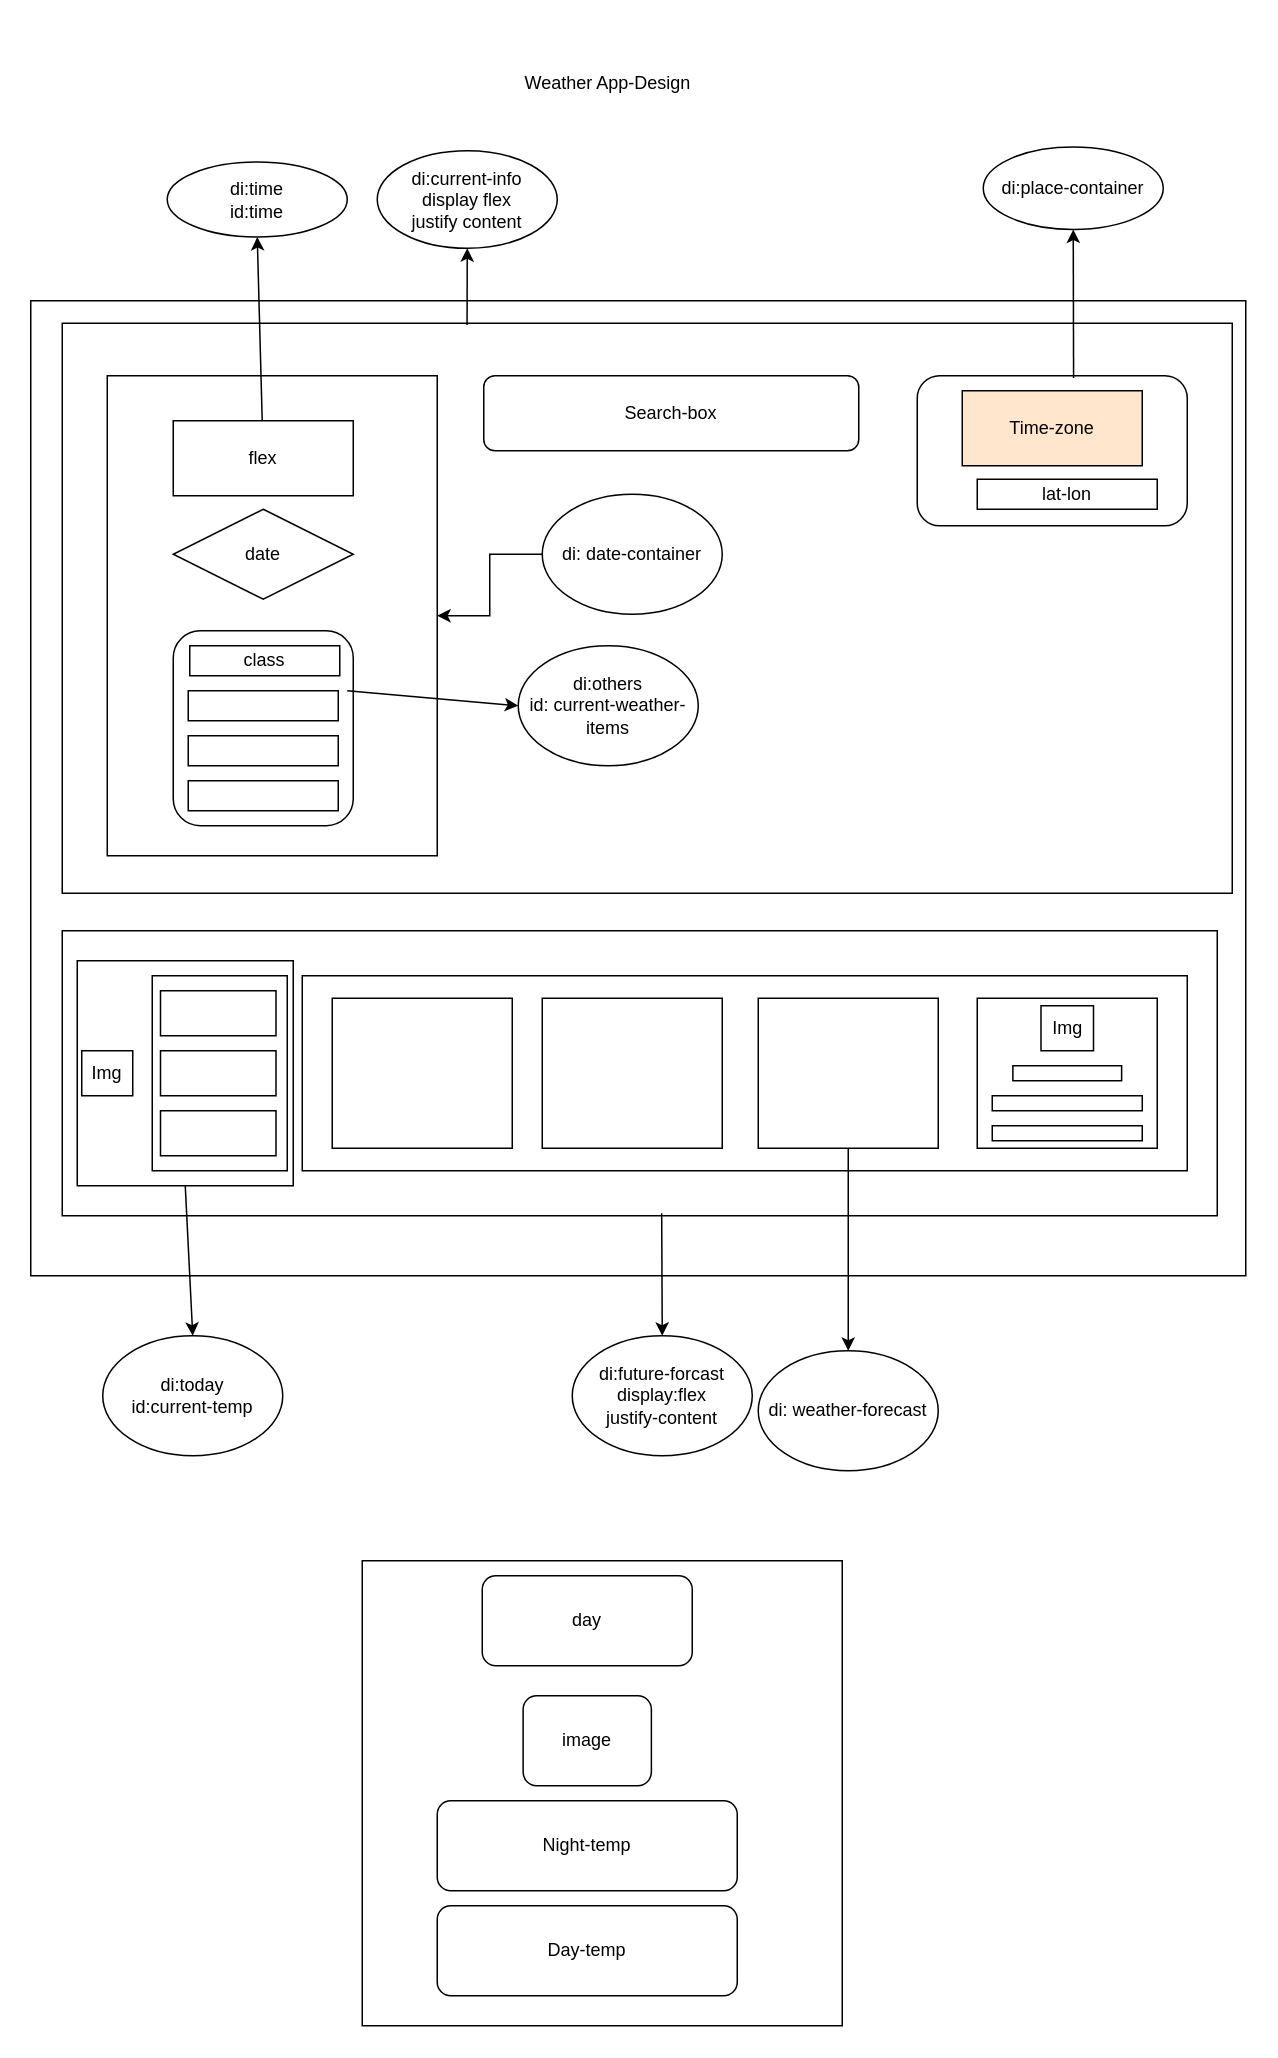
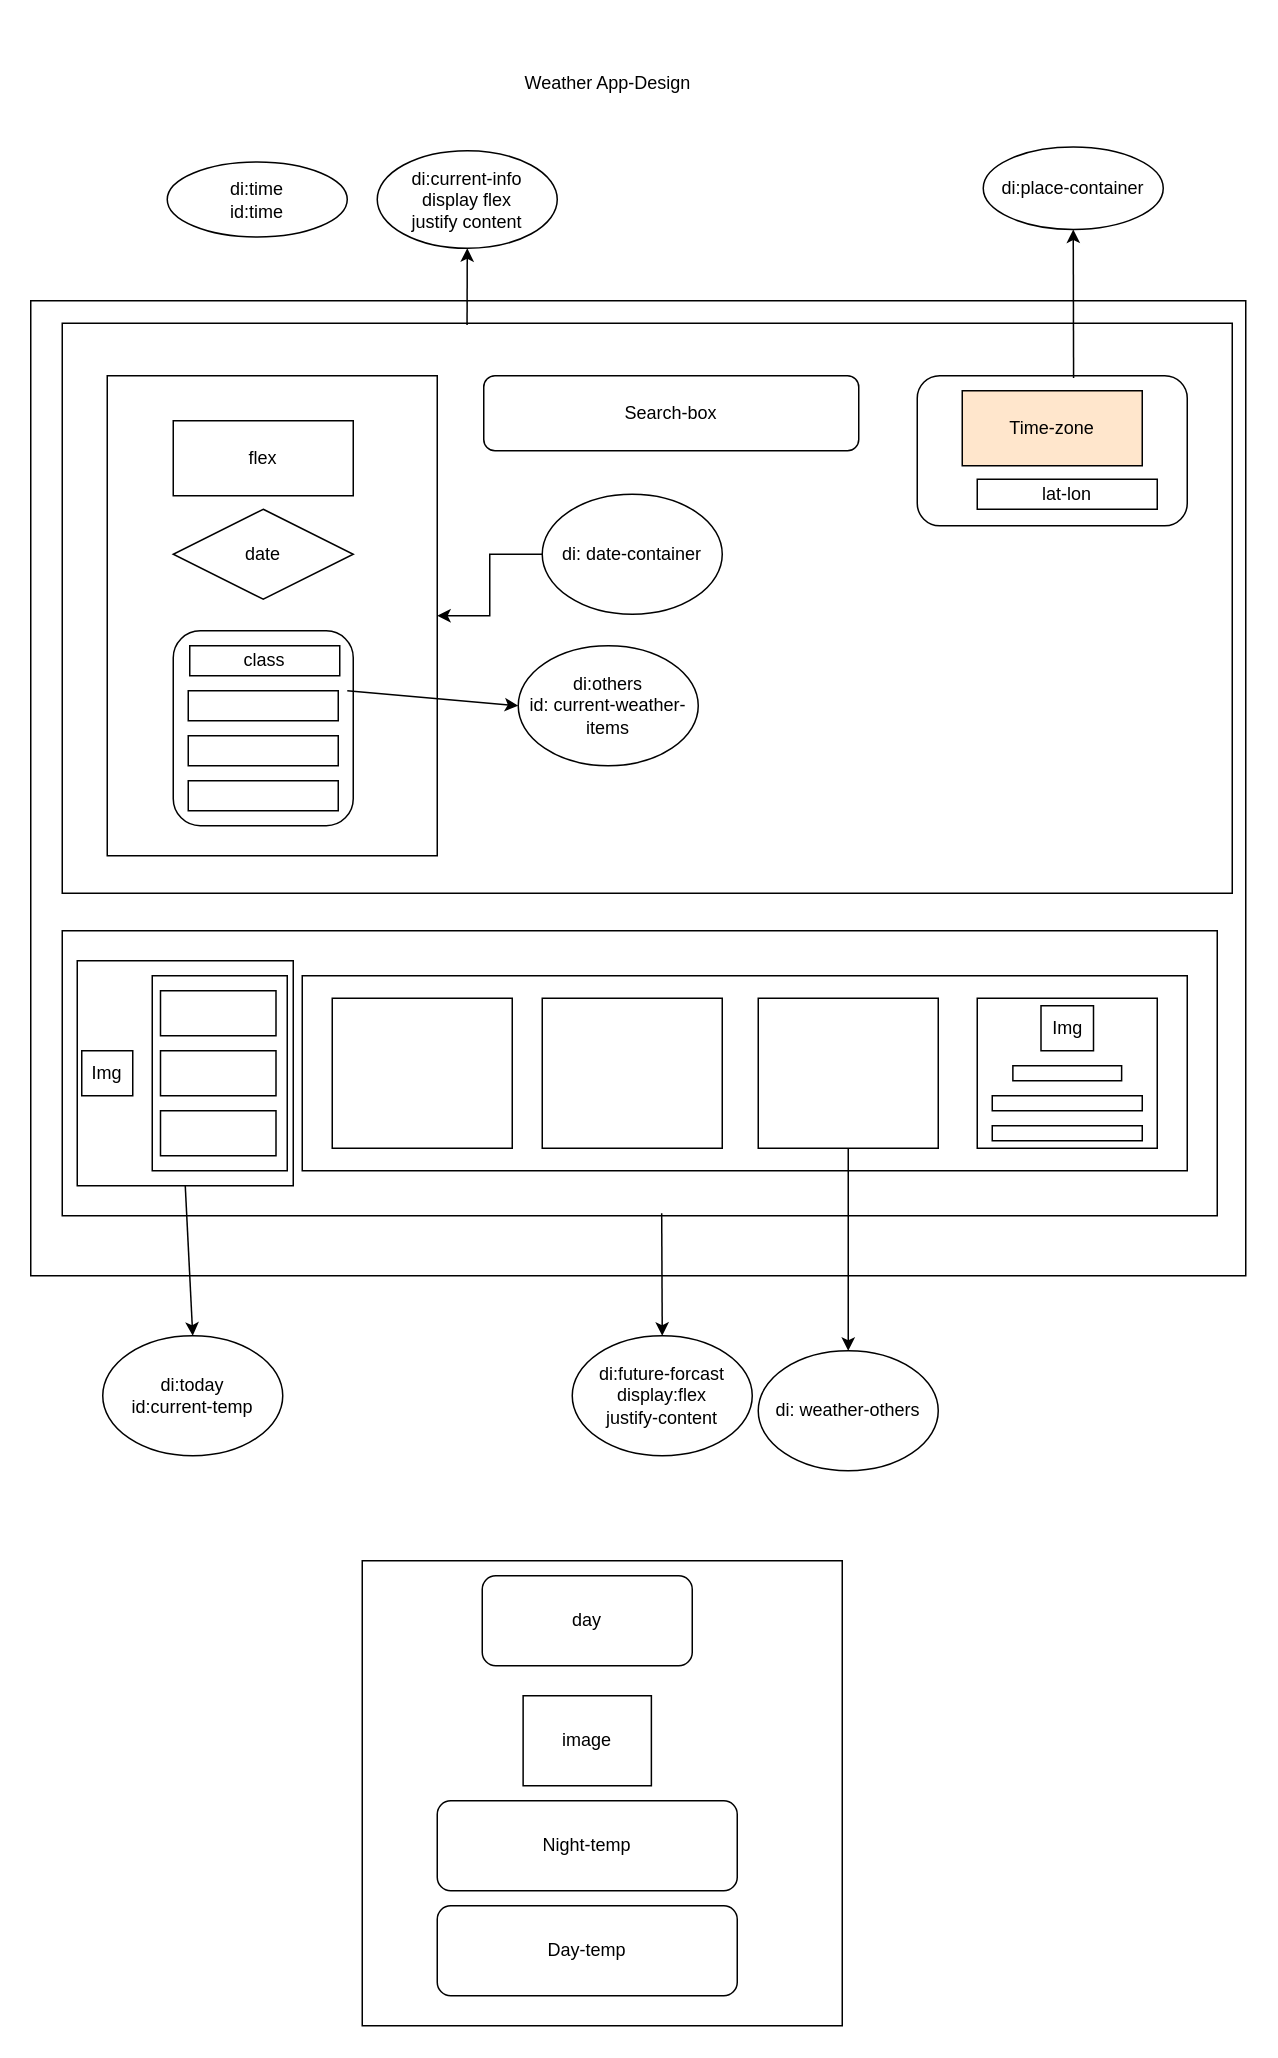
- <mxCell id="43" value="" style="endArrow=classic;html=1;rounded=0;entryX=0.5;entryY=1;entryDx=0;entryDy=0;" edge="1" parent="1" source="29" target="8"><mxGeometry width="50" height="50" relative="1" as="geometry"><mxPoint x="261" y="410" as="sourcePoint" /><mxPoint x="311" y="360" as="targetPoint" /></mxGeometry></mxCell>
- <mxCell id="22" value="di: weather-forecast" style="ellipse;whiteSpace=wrap;html=1;" vertex="1" parent="1"><mxGeometry x="505" y="900" width="120" height="80" as="geometry" /></mxCell>
+ <mxCell id="22" value="di: weather-others" style="ellipse;whiteSpace=wrap;html=1;" vertex="1" parent="1"><mxGeometry x="505" y="900" width="120" height="80" as="geometry" /></mxCell>
- <mxCell id="51" value="image" style="rounded=1;whiteSpace=wrap;html=1;" vertex="1" parent="1"><mxGeometry x="348.25" y="1130" width="85.5" height="60" as="geometry" /></mxCell>
+ <mxCell id="51" value="image" style="whiteSpace=wrap;html=1;rounded=0;" vertex="1" parent="1"><mxGeometry x="348.25" y="1130" width="85.5" height="60" as="geometry" /></mxCell>
